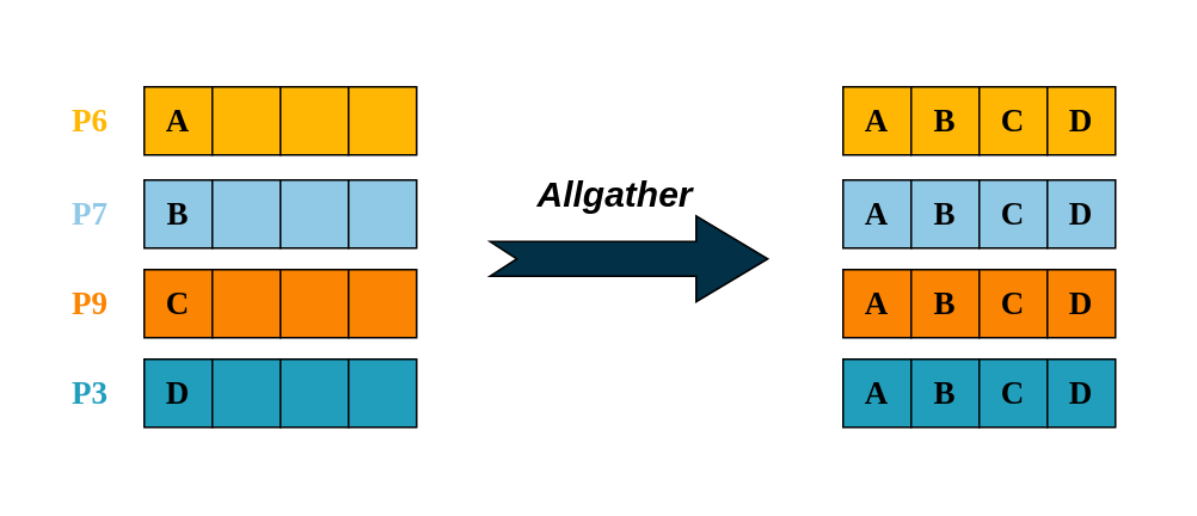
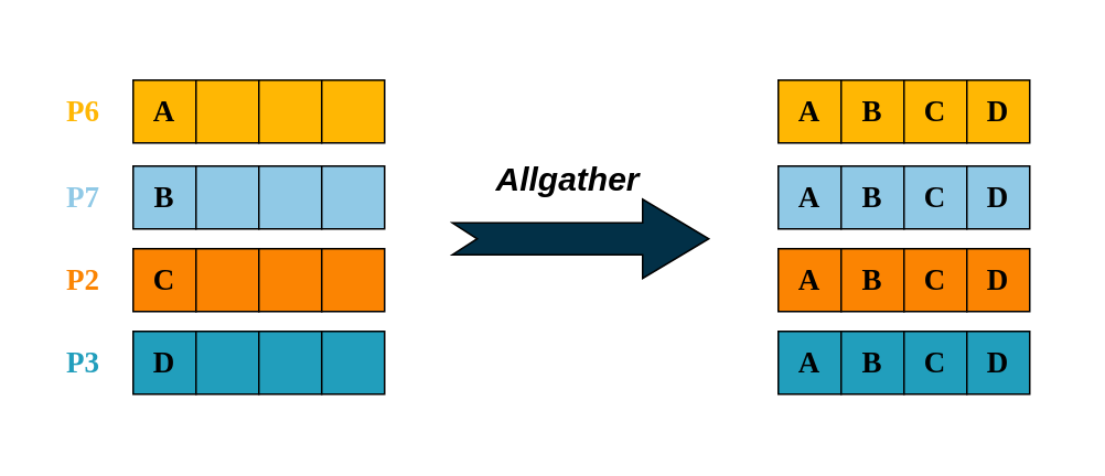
- <mxCell id="5" value="&lt;font color=&quot;#fb8402&quot; style=&quot;font-size: 18px;&quot; face=&quot;Times New Roman&quot;&gt;&lt;b&gt;P9&lt;/b&gt;&lt;/font&gt;" style="text;html=1;strokeColor=none;fillColor=none;align=center;verticalAlign=middle;whiteSpace=wrap;rounded=0;" parent="1" vertex="1"><mxGeometry x="20" y="154" width="60" height="30" as="geometry" /></mxCell>
+ <mxCell id="5" value="&lt;font color=&quot;#fb8402&quot; style=&quot;font-size: 18px;&quot; face=&quot;Times New Roman&quot;&gt;&lt;b&gt;P2&lt;/b&gt;&lt;/font&gt;" style="text;html=1;strokeColor=none;fillColor=none;align=center;verticalAlign=middle;whiteSpace=wrap;rounded=0;" parent="1" vertex="1"><mxGeometry x="20" y="154" width="60" height="30" as="geometry" /></mxCell>
